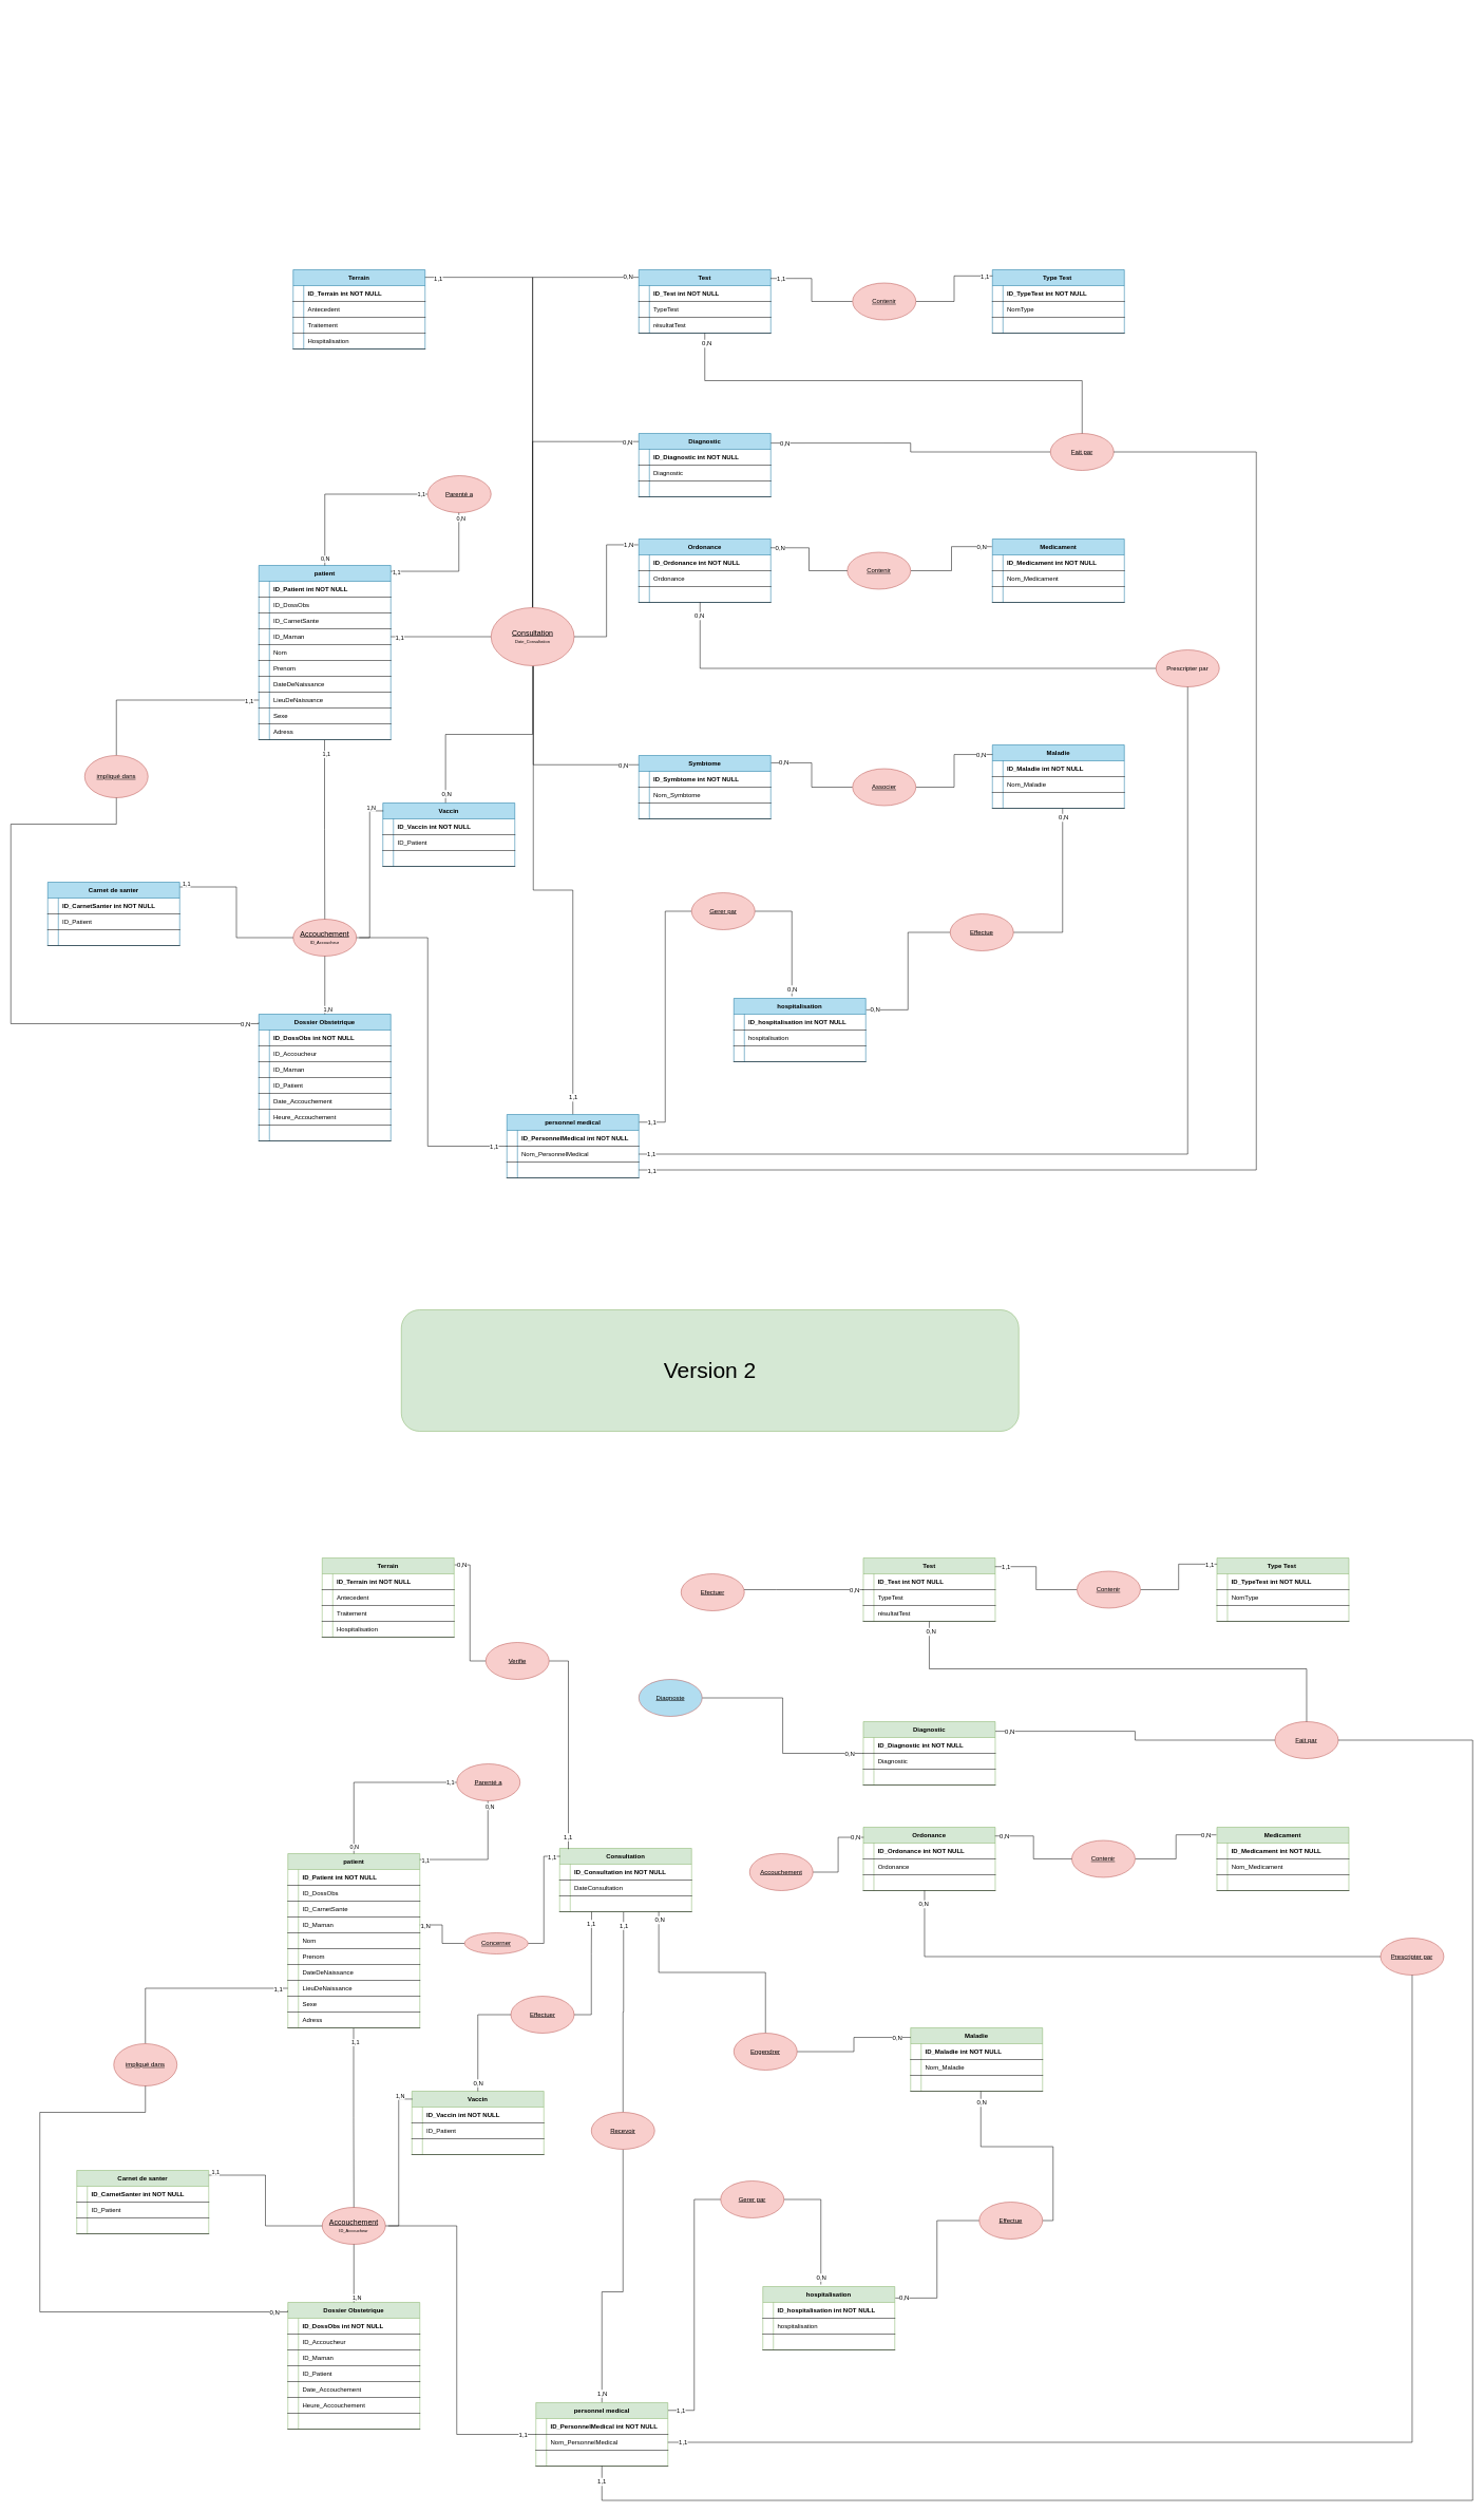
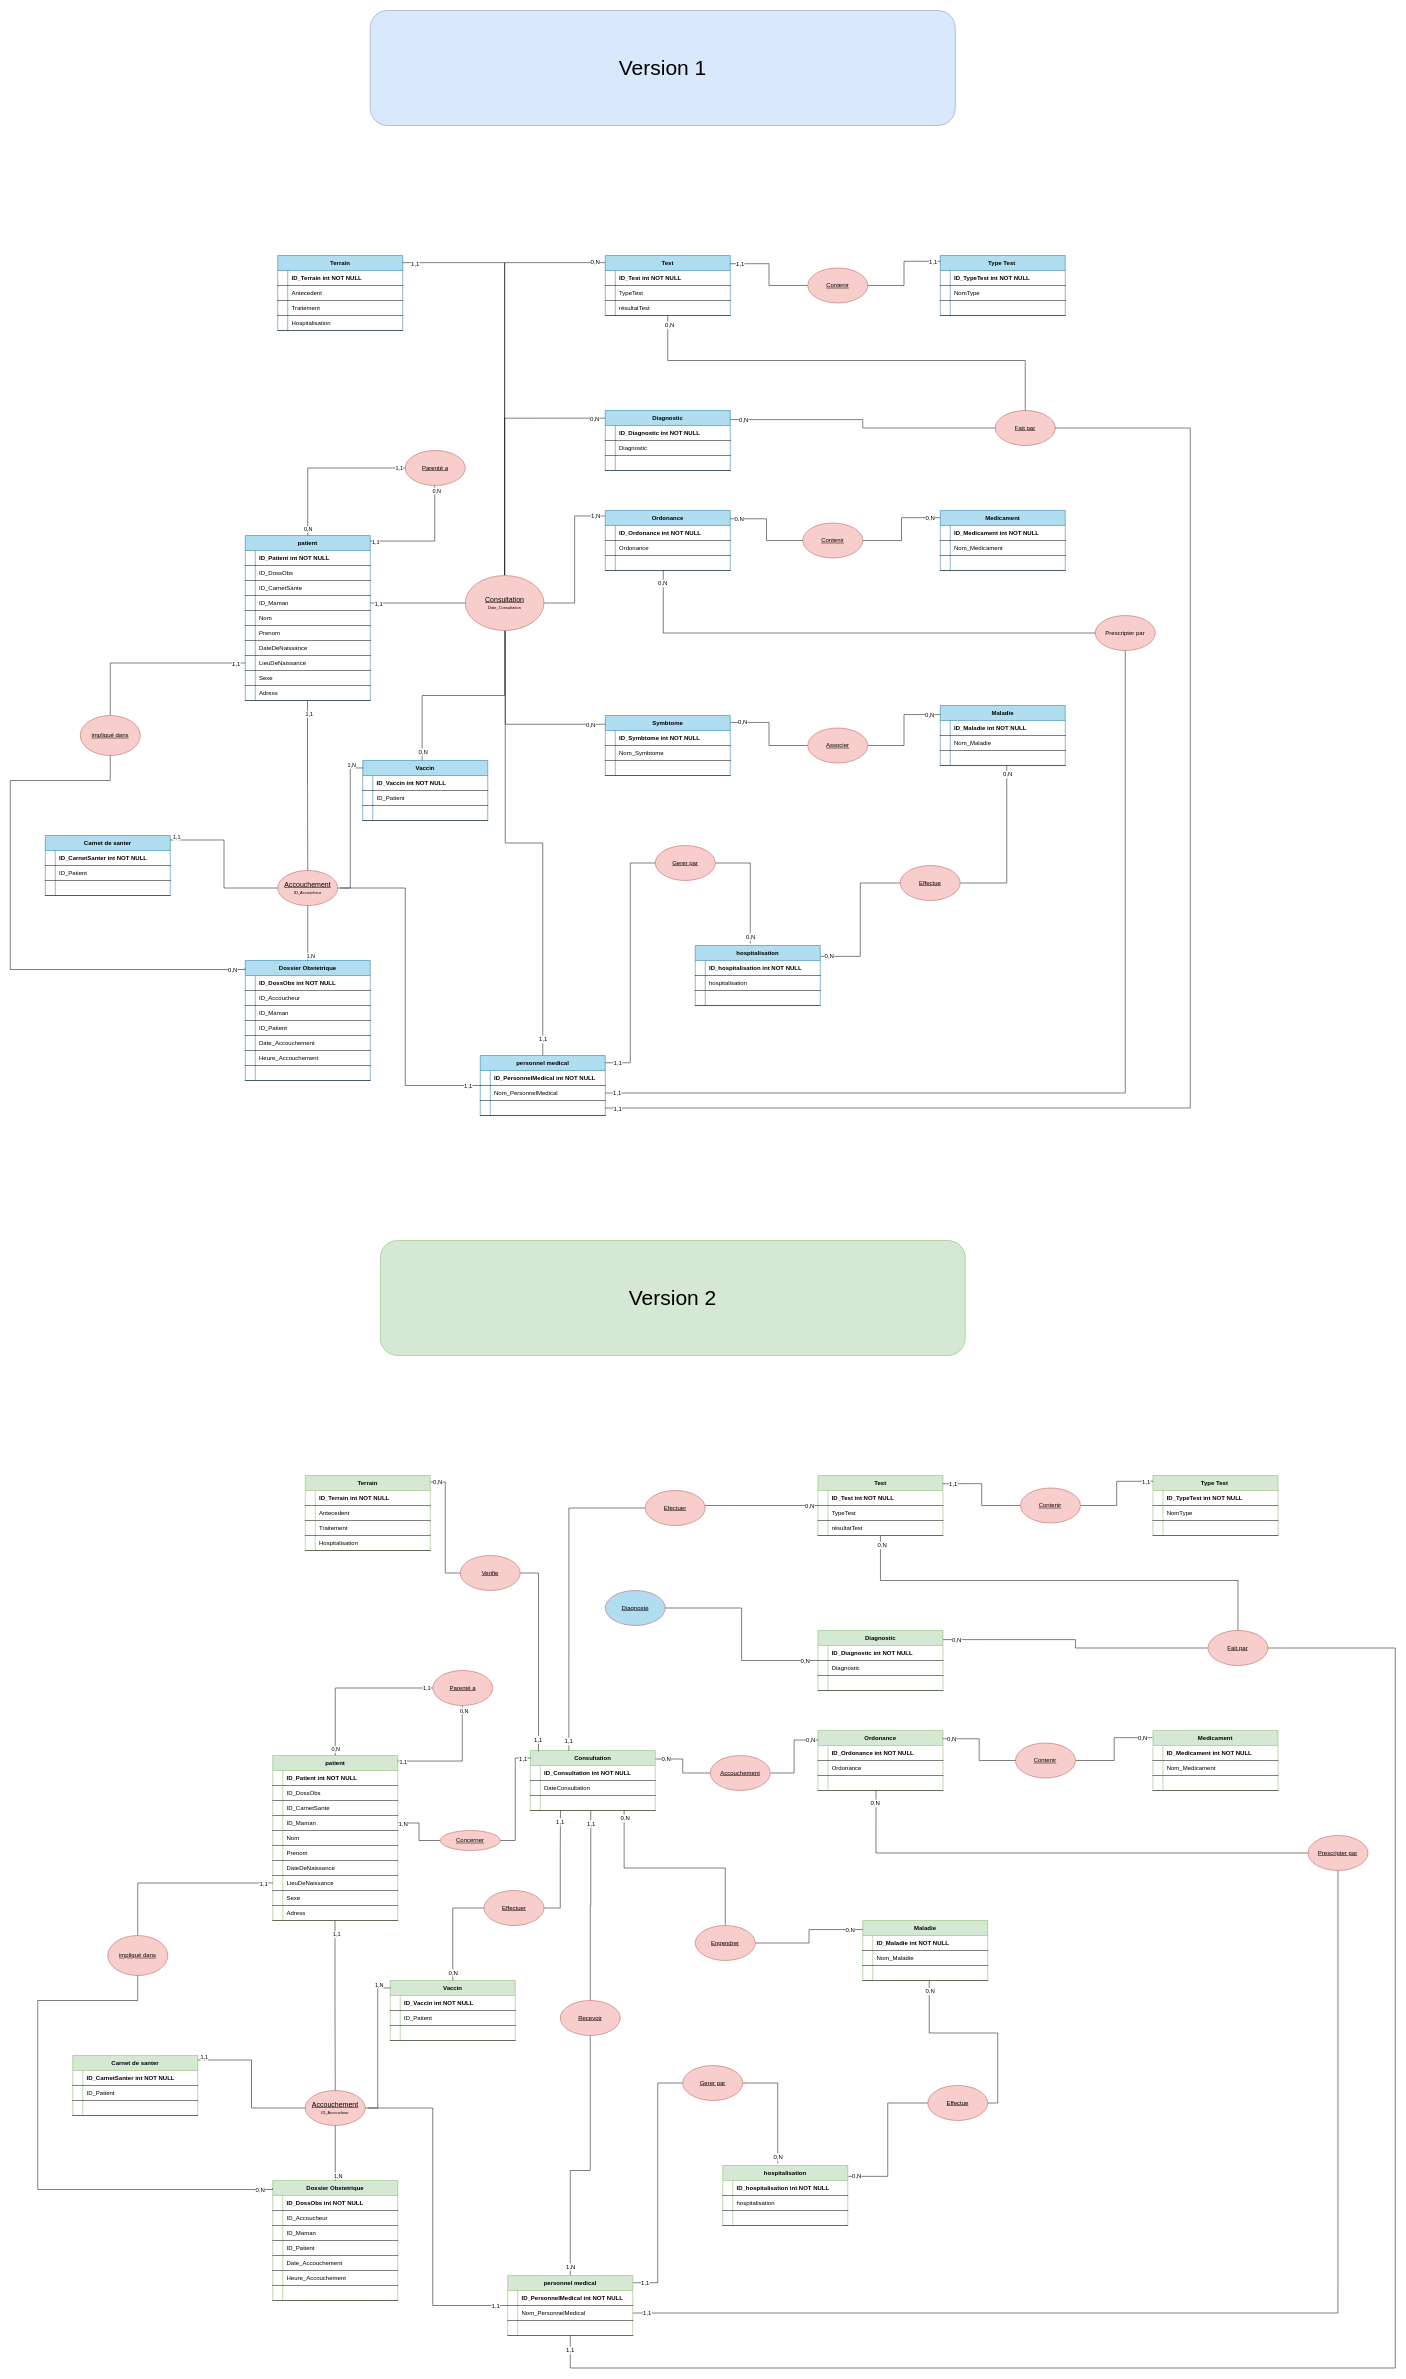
+ <mxCell id="520" value="&lt;font style=&quot;font-size: 42px;&quot;&gt;Version 1&lt;/font&gt;" style="rounded=1;whiteSpace=wrap;html=1;strokeColor=#6c8ebf;fontFamily=Helvetica;fontSize=12;fillColor=#dae8fc;" vertex="1" parent="1"><mxGeometry x="740" y="20" width="1170" height="230" as="geometry" /></mxCell>
+ <mxCell id="516" style="edgeStyle=orthogonalEdgeStyle;rounded=0;orthogonalLoop=1;jettySize=auto;html=1;entryX=0.309;entryY=0.005;entryDx=0;entryDy=0;entryPerimeter=0;fontFamily=Helvetica;fontSize=12;fontColor=default;endArrow=none;endFill=0;" edge="1" parent="1" source="518" target="487"><mxGeometry relative="1" as="geometry"><Array as="points"><mxPoint x="1137" y="3015" /></Array></mxGeometry></mxCell>
+ <mxCell id="517" value="1,1" style="edgeLabel;html=1;align=center;verticalAlign=middle;resizable=0;points=[];fontSize=12;fontFamily=Helvetica;fontColor=default;" vertex="1" connectable="0" parent="516"><mxGeometry x="0.939" y="-1" relative="1" as="geometry"><mxPoint as="offset" /></mxGeometry></mxCell>
+ <mxCell id="504" style="edgeStyle=orthogonalEdgeStyle;rounded=0;orthogonalLoop=1;jettySize=auto;html=1;entryX=1.001;entryY=0.142;entryDx=0;entryDy=0;entryPerimeter=0;fontFamily=Helvetica;fontSize=12;fontColor=default;endArrow=none;endFill=0;" edge="1" parent="1" source="508" target="487"><mxGeometry relative="1" as="geometry" /></mxCell>
+ <mxCell id="505" value="0,N" style="edgeLabel;html=1;align=center;verticalAlign=middle;resizable=0;points=[];fontSize=12;fontFamily=Helvetica;fontColor=default;" vertex="1" connectable="0" parent="504"><mxGeometry x="0.689" y="-1" relative="1" as="geometry"><mxPoint as="offset" /></mxGeometry></mxCell>
